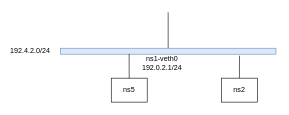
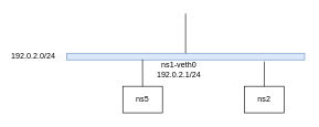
- <mxCell id="5" value="192.4.2.0/24" style="text;html=1;strokeColor=none;fillColor=none;align=center;verticalAlign=middle;whiteSpace=wrap;rounded=0;" vertex="1" parent="1"><mxGeometry x="20" y="70" width="60" height="30" as="geometry" /></mxCell>
+ <mxCell id="5" value="192.0.2.0/24" style="text;html=1;strokeColor=none;fillColor=none;align=center;verticalAlign=middle;whiteSpace=wrap;rounded=0;" vertex="1" parent="1"><mxGeometry x="20" y="70" width="60" height="30" as="geometry" /></mxCell>
